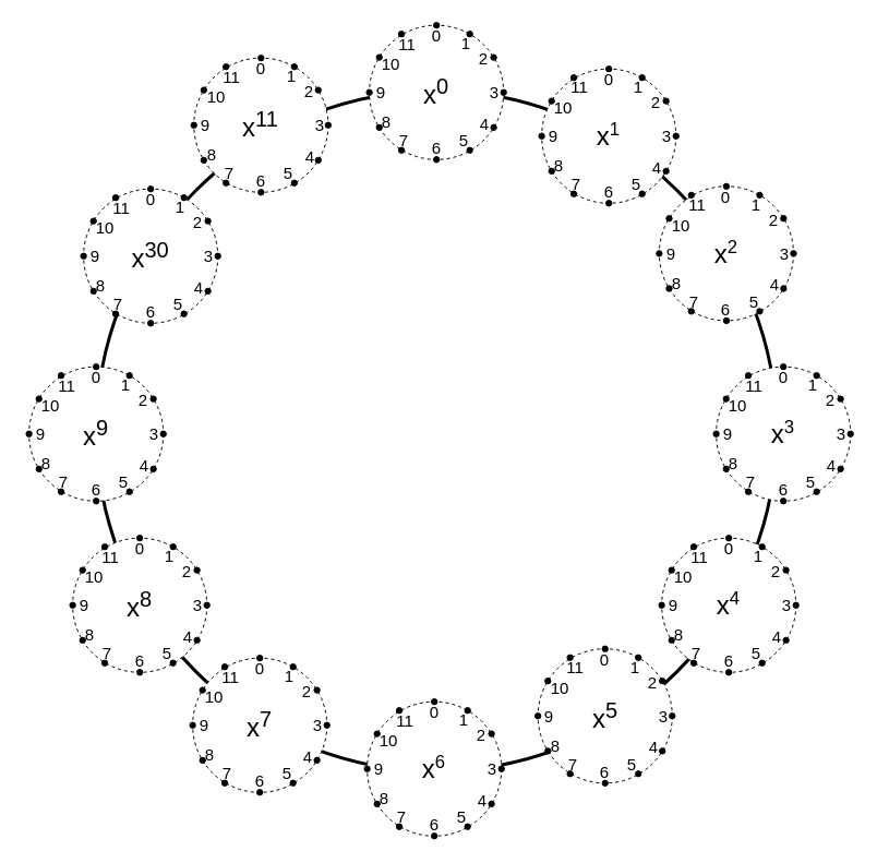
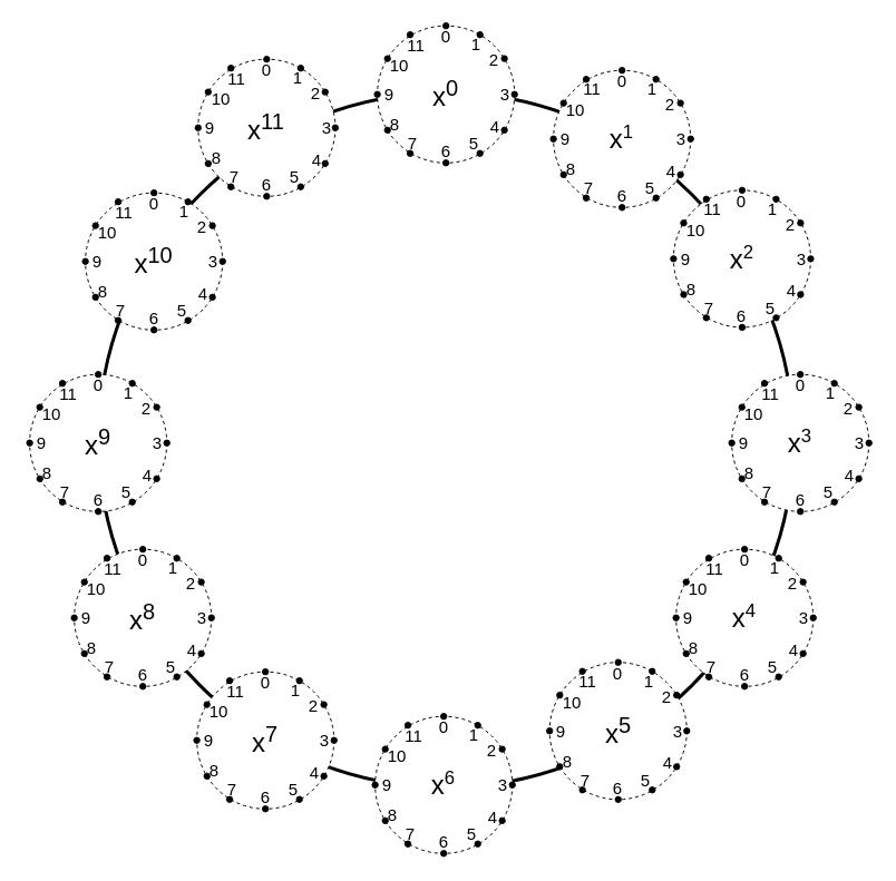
- <mxCell id="321" value="x&lt;sup&gt;30&lt;/sup&gt;" style="text;html=1;strokeColor=none;fillColor=none;align=center;verticalAlign=middle;whiteSpace=wrap;rounded=0;fontSize=24;" parent="295" vertex="1"><mxGeometry x="23.552" y="50.671" width="81.356" height="27.119" as="geometry" /></mxCell>
+ <mxCell id="321" value="x&lt;sup&gt;10&lt;/sup&gt;" style="text;html=1;strokeColor=none;fillColor=none;align=center;verticalAlign=middle;whiteSpace=wrap;rounded=0;fontSize=24;" parent="295" vertex="1"><mxGeometry x="23.552" y="50.671" width="81.356" height="27.119" as="geometry" /></mxCell>
